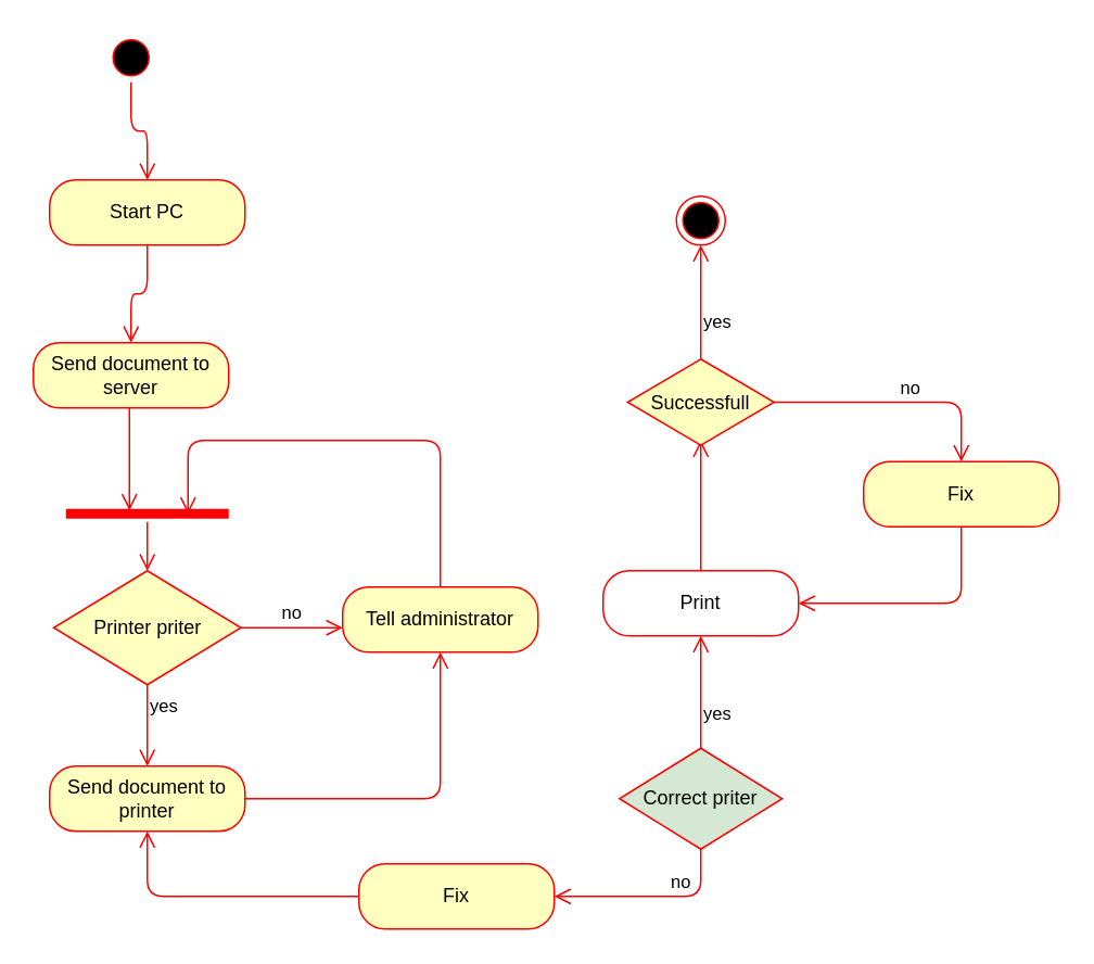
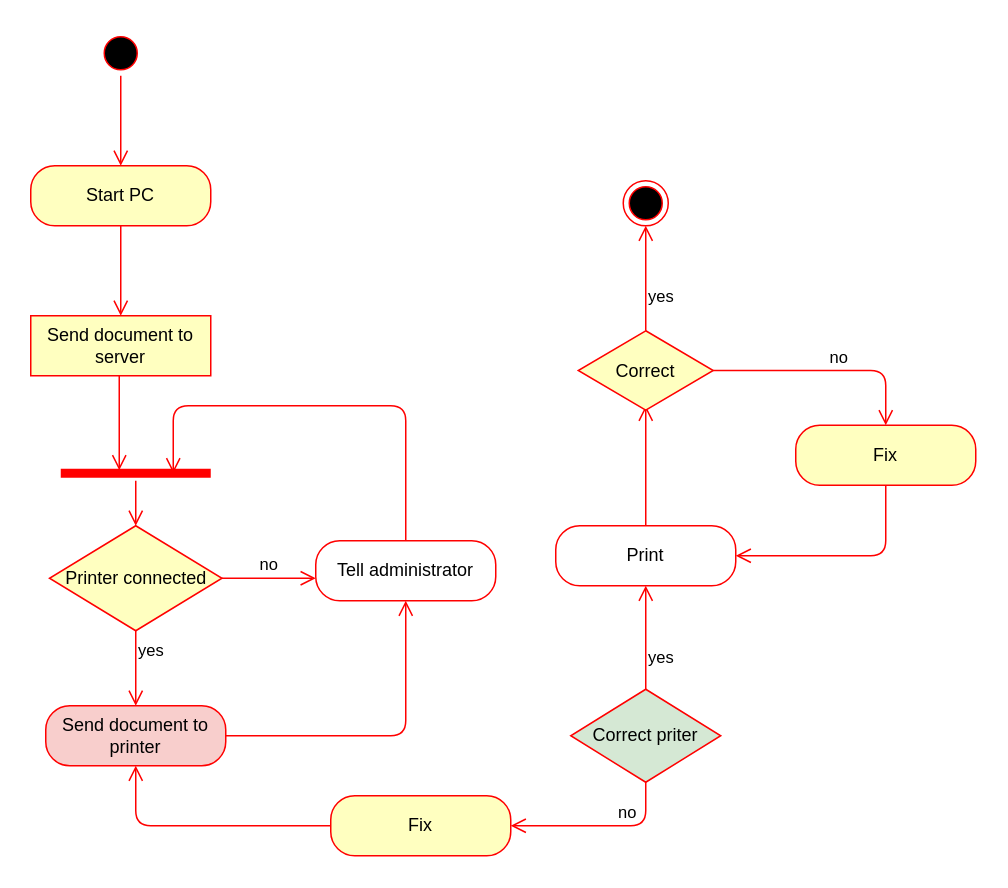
- <mxCell id="4" value="Start PC" style="rounded=1;whiteSpace=wrap;html=1;arcSize=40;fontColor=#000000;fillColor=#ffffc0;strokeColor=#ff0000;" parent="1" vertex="1"><mxGeometry x="30" y="110" width="120" height="40" as="geometry" /></mxCell>
+ <mxCell id="4" value="Start PC" style="rounded=1;whiteSpace=wrap;html=1;arcSize=40;fontColor=#000000;fillColor=#ffffc0;strokeColor=#ff0000;" parent="1" vertex="1"><mxGeometry x="20" y="110" width="120" height="40" as="geometry" /></mxCell>
- <mxCell id="6" value="Send document to server" style="rounded=1;whiteSpace=wrap;html=1;arcSize=40;fontColor=#000000;fillColor=#ffffc0;strokeColor=#ff0000;" parent="1" vertex="1"><mxGeometry x="20" y="210" width="120" height="40" as="geometry" /></mxCell>
+ <mxCell id="6" value="Send document to server" style="whiteSpace=wrap;html=1;arcSize=40;fontColor=#000000;fillColor=#ffffc0;strokeColor=#ff0000;rounded=0;" parent="1" vertex="1"><mxGeometry x="20" y="210" width="120" height="40" as="geometry" /></mxCell>
- <mxCell id="22" value="Successfull" style="rhombus;whiteSpace=wrap;html=1;fillColor=#ffffc0;strokeColor=#ff0000;" parent="1" vertex="1"><mxGeometry x="385" y="220" width="90" height="53" as="geometry" /></mxCell>
+ <mxCell id="22" value="Correct" style="rhombus;whiteSpace=wrap;html=1;fillColor=#ffffc0;strokeColor=#ff0000;" parent="1" vertex="1"><mxGeometry x="385" y="220" width="90" height="53" as="geometry" /></mxCell>
- <mxCell id="11" value="Tell administrator" style="rounded=1;whiteSpace=wrap;html=1;arcSize=40;fontColor=#000000;fillColor=#ffffc0;strokeColor=#ff0000;" parent="1" vertex="1"><mxGeometry x="210" y="360" width="120" height="40" as="geometry" /></mxCell>
+ <mxCell id="11" value="Tell administrator" style="rounded=1;whiteSpace=wrap;html=1;arcSize=40;fontColor=#000000;fillColor=#ffffff;strokeColor=#ff0000;" parent="1" vertex="1"><mxGeometry x="210" y="360" width="120" height="40" as="geometry" /></mxCell>
- <mxCell id="8" value="Printer priter" style="rhombus;whiteSpace=wrap;html=1;fillColor=#ffffc0;strokeColor=#ff0000;" parent="1" vertex="1"><mxGeometry x="32.5" y="350" width="115" height="70" as="geometry" /></mxCell>
+ <mxCell id="8" value="Printer connected" style="rhombus;whiteSpace=wrap;html=1;fillColor=#ffffc0;strokeColor=#ff0000;" parent="1" vertex="1"><mxGeometry x="32.5" y="350" width="115" height="70" as="geometry" /></mxCell>
- <mxCell id="15" value="Send document to printer" style="rounded=1;whiteSpace=wrap;html=1;arcSize=40;fontColor=#000000;fillColor=#ffffc0;strokeColor=#ff0000;" parent="1" vertex="1"><mxGeometry x="30" y="470" width="120" height="40" as="geometry" /></mxCell>
+ <mxCell id="15" value="Send document to printer" style="rounded=1;whiteSpace=wrap;html=1;arcSize=40;fontColor=#000000;fillColor=#f8cecc;strokeColor=#ff0000;" parent="1" vertex="1"><mxGeometry x="30" y="470" width="120" height="40" as="geometry" /></mxCell>
